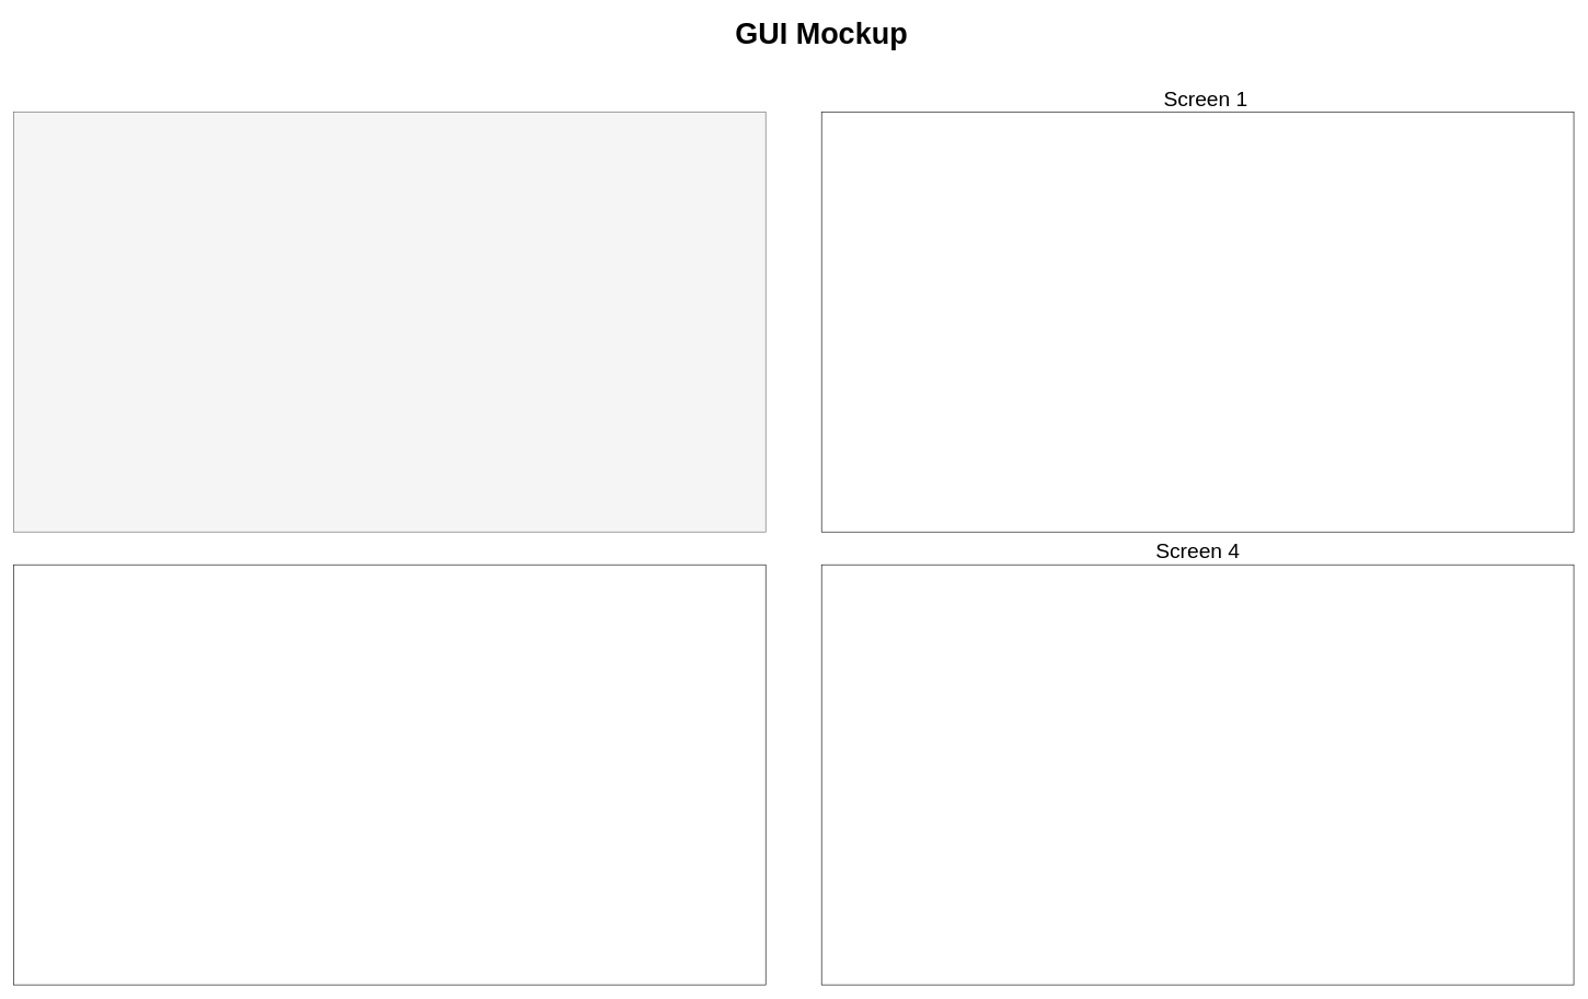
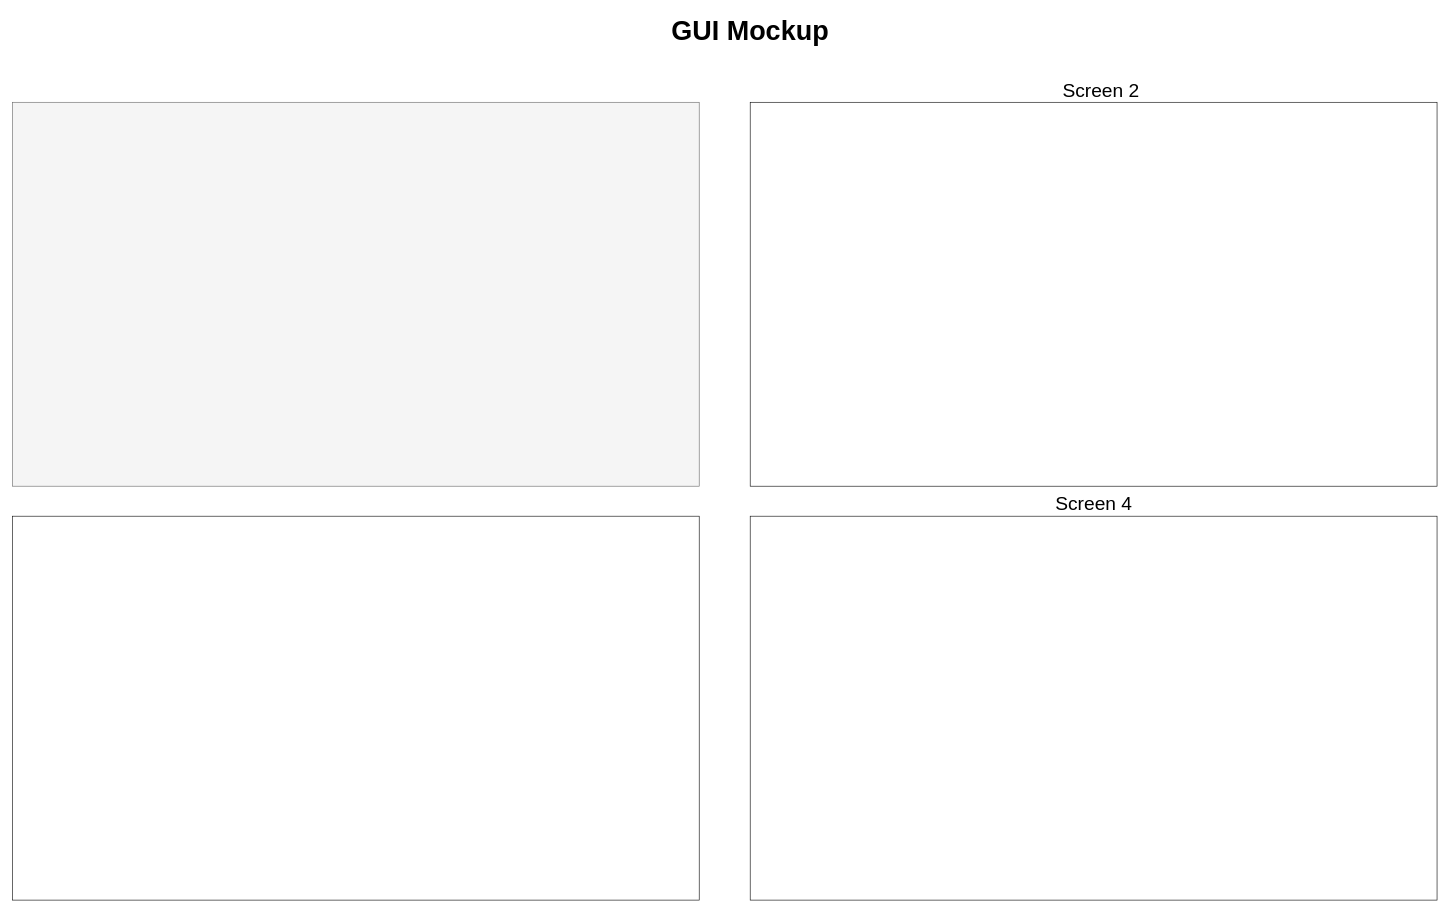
- <mxCell id="7" value="&lt;font style=&quot;font-size: 32px&quot;&gt;Screen 1&lt;/font&gt;" style="text;html=1;strokeColor=none;fillColor=none;align=center;verticalAlign=middle;whiteSpace=wrap;rounded=0;" parent="1" vertex="1"><mxGeometry x="1755" y="140" width="160" height="20" as="geometry" /></mxCell>
+ <mxCell id="7" value="&lt;font style=&quot;font-size: 32px&quot;&gt;Screen 2&lt;/font&gt;" style="text;html=1;strokeColor=none;fillColor=none;align=center;verticalAlign=middle;whiteSpace=wrap;rounded=0;" parent="1" vertex="1"><mxGeometry x="1755" y="140" width="160" height="20" as="geometry" /></mxCell>
